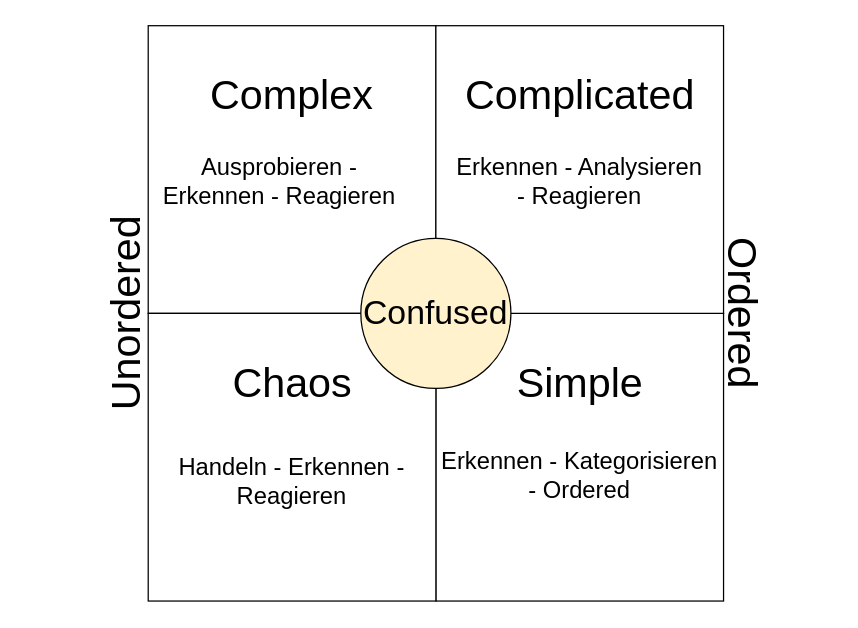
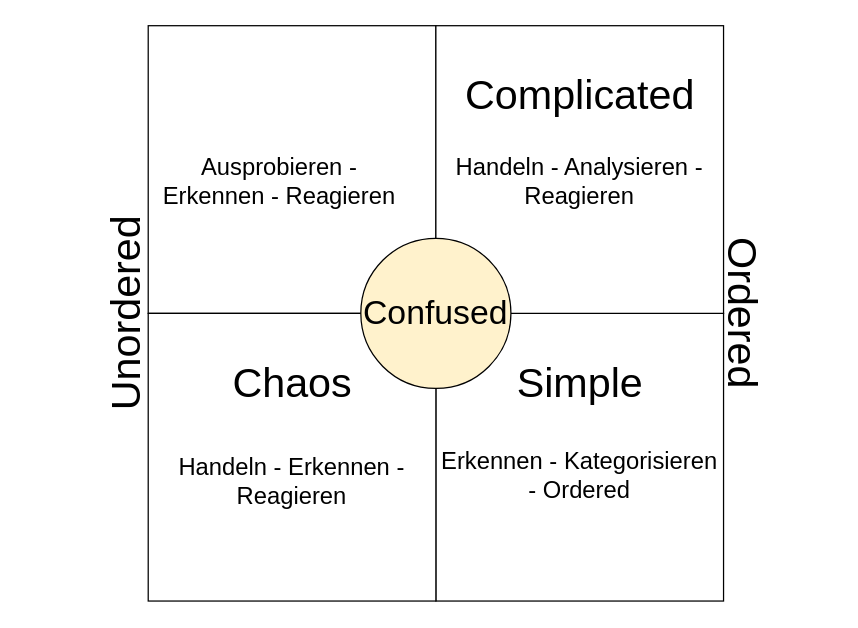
- <mxCell id="8" value="Complex" style="text;html=1;strokeColor=none;fillColor=none;align=center;verticalAlign=middle;whiteSpace=wrap;rounded=0;fontSize=33;" vertex="1" parent="6"><mxGeometry x="45" y="30" width="140" height="50" as="geometry" /></mxCell>
- <mxCell id="17" value="Erkennen - Analysieren - Reagieren" style="text;html=1;strokeColor=none;fillColor=none;align=center;verticalAlign=middle;whiteSpace=wrap;rounded=0;fontSize=19;" vertex="1" parent="14"><mxGeometry x="12" y="90" width="206" height="70" as="geometry" /></mxCell>
+ <mxCell id="17" value="Handeln - Analysieren - Reagieren" style="text;html=1;strokeColor=none;fillColor=none;align=center;verticalAlign=middle;whiteSpace=wrap;rounded=0;fontSize=19;" vertex="1" parent="14"><mxGeometry x="12" y="90" width="206" height="70" as="geometry" /></mxCell>
